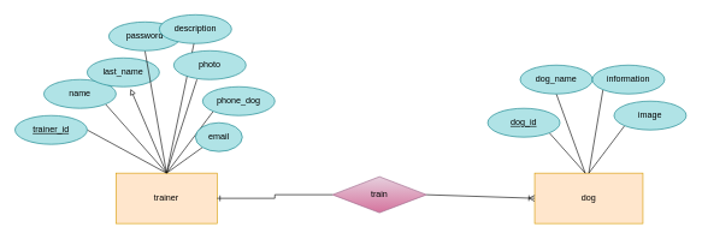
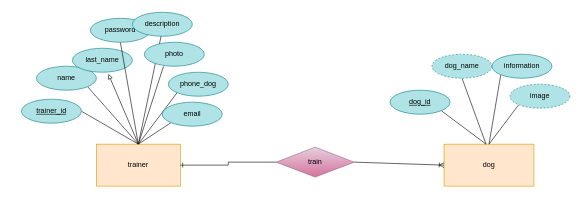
- <mxCell id="21" value="dog_name" style="ellipse;whiteSpace=wrap;html=1;align=center;fillColor=#b0e3e6;strokeColor=#0e8088;" vertex="1" parent="1"><mxGeometry x="720" y="90" width="100" height="40" as="geometry" /></mxCell>
+ <mxCell id="21" value="dog_name" style="ellipse;whiteSpace=wrap;html=1;align=center;fillColor=#b0e3e6;strokeColor=#0e8088;dashed=1;" vertex="1" parent="1"><mxGeometry x="720" y="90" width="100" height="40" as="geometry" /></mxCell>
- <mxCell id="19" value="image" style="ellipse;whiteSpace=wrap;html=1;align=center;fillColor=#b0e3e6;strokeColor=#0e8088;" vertex="1" parent="1"><mxGeometry x="850" y="140" width="100" height="40" as="geometry" /></mxCell>
+ <mxCell id="19" value="image" style="ellipse;whiteSpace=wrap;html=1;align=center;fillColor=#b0e3e6;strokeColor=#0e8088;dashed=1;" vertex="1" parent="1"><mxGeometry x="850" y="140" width="100" height="40" as="geometry" /></mxCell>
- <mxCell id="17" value="dog_id" style="ellipse;whiteSpace=wrap;html=1;align=center;fontStyle=4;fillColor=#b0e3e6;strokeColor=#0e8088;" vertex="1" parent="1"><mxGeometry x="675" y="150" width="100" height="40" as="geometry" /></mxCell>
+ <mxCell id="17" value="dog_id" style="ellipse;whiteSpace=wrap;html=1;align=center;fontStyle=4;fillColor=#b0e3e6;strokeColor=#0e8088;" vertex="1" parent="1"><mxGeometry x="650" y="150" width="100" height="40" as="geometry" /></mxCell>
- <mxCell id="13" value="trainer_id" style="ellipse;whiteSpace=wrap;html=1;align=center;fontStyle=4;fillColor=#b0e3e6;strokeColor=#0e8088;" vertex="1" parent="1"><mxGeometry x="20" y="160" width="100" height="40" as="geometry" /></mxCell>
+ <mxCell id="13" value="trainer_id" style="ellipse;whiteSpace=wrap;html=1;align=center;fontStyle=4;fillColor=#b0e3e6;strokeColor=#0e8088;" vertex="1" parent="1"><mxGeometry x="35" y="165" width="100" height="40" as="geometry" /></mxCell>
- <mxCell id="27" value="email" style="ellipse;whiteSpace=wrap;html=1;align=center;fillColor=#b0e3e6;strokeColor=#0e8088;" vertex="1" parent="1"><mxGeometry x="270" y="170" width="65" height="40" as="geometry" /></mxCell>
+ <mxCell id="27" value="email" style="ellipse;whiteSpace=wrap;html=1;align=center;fillColor=#b0e3e6;strokeColor=#0e8088;" vertex="1" parent="1"><mxGeometry x="270" y="170" width="100" height="40" as="geometry" /></mxCell>
